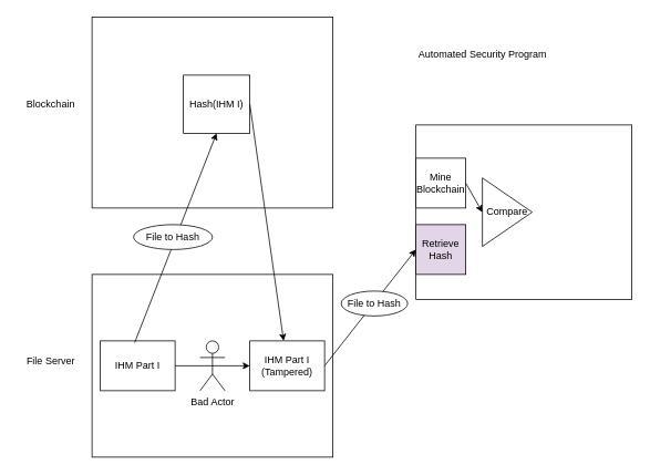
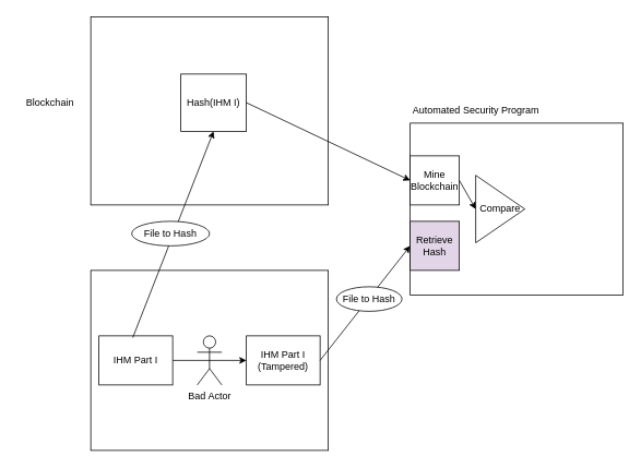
- <mxCell id="14" value="Automated Security Program" style="text;html=1;align=center;verticalAlign=middle;resizable=0;points=[];autosize=1;strokeColor=none;fillColor=none;" vertex="1" parent="1"><mxGeometry x="490" y="50" width="180" height="30" as="geometry" /></mxCell>
+ <mxCell id="14" value="Automated Security Program" style="text;html=1;align=center;verticalAlign=middle;resizable=0;points=[];autosize=1;strokeColor=none;fillColor=none;" vertex="1" parent="1"><mxGeometry x="490" y="120" width="180" height="30" as="geometry" /></mxCell>
- <mxCell id="15" value="" style="endArrow=classic;html=1;rounded=0;exitX=1;exitY=0.5;exitDx=0;exitDy=0;" edge="1" parent="1" source="9" target="12"><mxGeometry width="50" height="50" relative="1" as="geometry"><mxPoint x="350" y="350" as="sourcePoint" /><mxPoint x="460" y="220" as="targetPoint" /></mxGeometry></mxCell>
+ <mxCell id="15" value="" style="endArrow=classic;html=1;rounded=0;exitX=1;exitY=0.5;exitDx=0;exitDy=0;entryX=0;entryY=0.5;entryDx=0;entryDy=0;" edge="1" parent="1" source="9" target="16"><mxGeometry width="50" height="50" relative="1" as="geometry"><mxPoint x="350" y="350" as="sourcePoint" /><mxPoint x="460" y="220" as="targetPoint" /></mxGeometry></mxCell>
- <mxCell id="5" value="File Server" style="text;html=1;align=center;verticalAlign=middle;resizable=0;points=[];autosize=1;strokeColor=none;fillColor=none;" vertex="1" parent="1"><mxGeometry y="420" width="80" height="30" as="geometry" x="20" /></mxCell>
